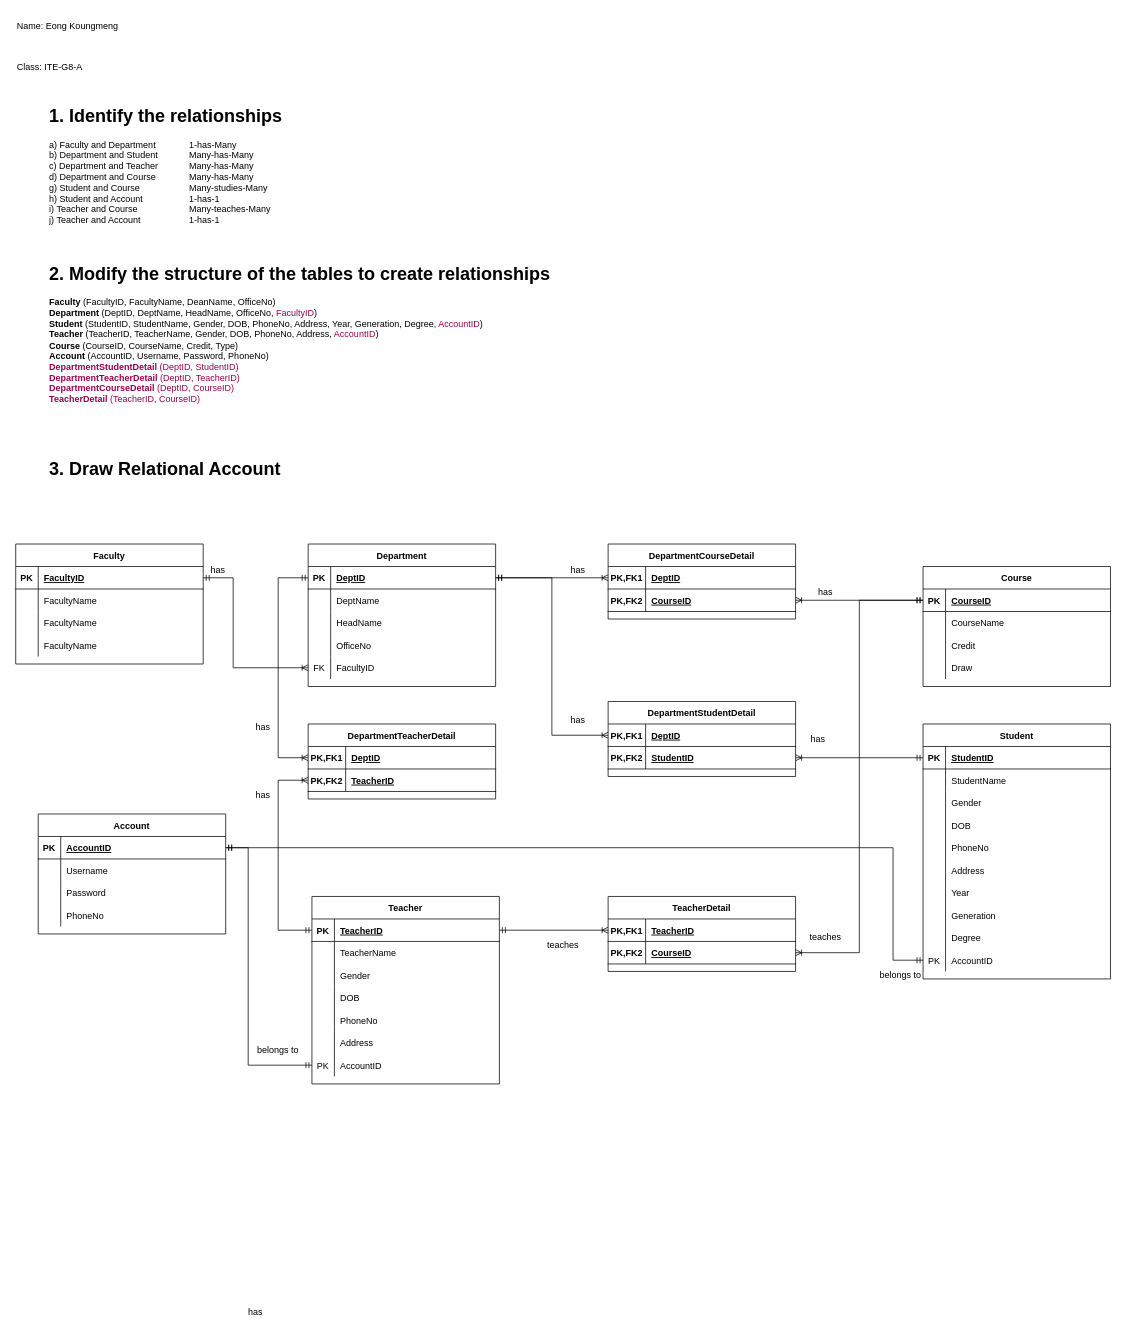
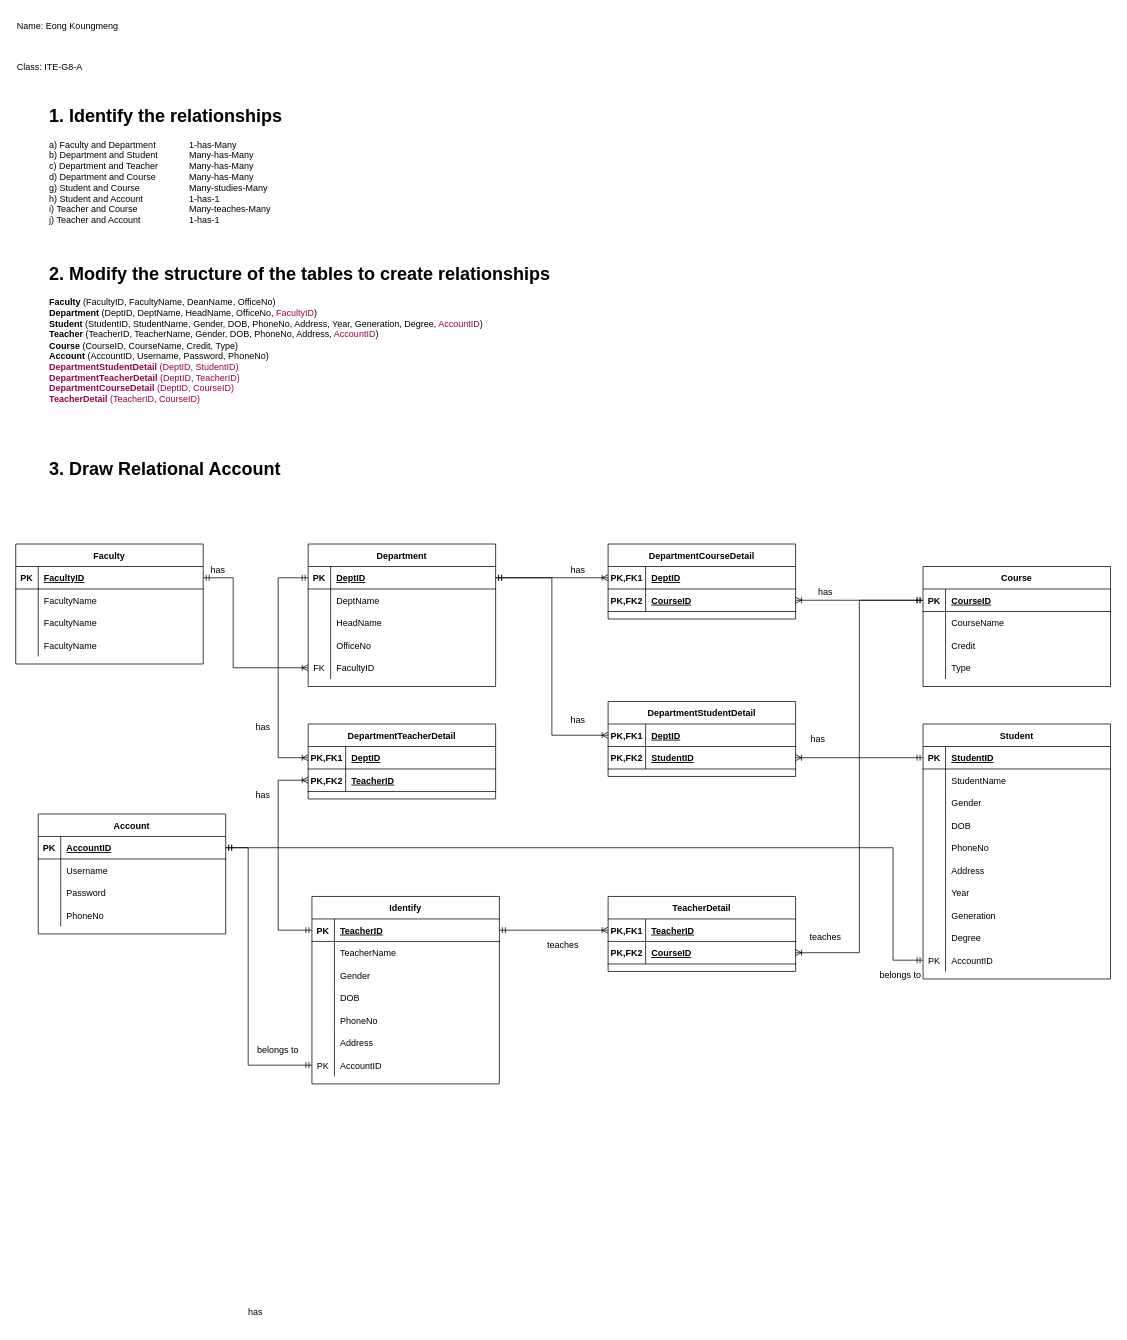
- <mxCell id="101" value="Draw" style="shape=partialRectangle;overflow=hidden;connectable=0;fillColor=none;top=0;left=0;bottom=0;right=0;align=left;spacingLeft=6;" parent="99" vertex="1"><mxGeometry x="30" width="220" height="30" as="geometry"><mxRectangle width="220" height="30" as="alternateBounds" /></mxGeometry></mxCell>
+ <mxCell id="101" value="Type" style="shape=partialRectangle;overflow=hidden;connectable=0;fillColor=none;top=0;left=0;bottom=0;right=0;align=left;spacingLeft=6;" parent="99" vertex="1"><mxGeometry x="30" width="220" height="30" as="geometry"><mxRectangle width="220" height="30" as="alternateBounds" /></mxGeometry></mxCell>
- <mxCell id="18" value="Teacher" style="shape=table;startSize=30;container=1;collapsible=1;childLayout=tableLayout;fixedRows=1;rowLines=0;fontStyle=1;align=center;resizeLast=1;" parent="1" vertex="1"><mxGeometry x="415" y="1195" width="250" height="250" as="geometry" /></mxCell>
+ <mxCell id="18" value="Identify" style="shape=table;startSize=30;container=1;collapsible=1;childLayout=tableLayout;fixedRows=1;rowLines=0;fontStyle=1;align=center;resizeLast=1;" parent="1" vertex="1"><mxGeometry x="415" y="1195" width="250" height="250" as="geometry" /></mxCell>
